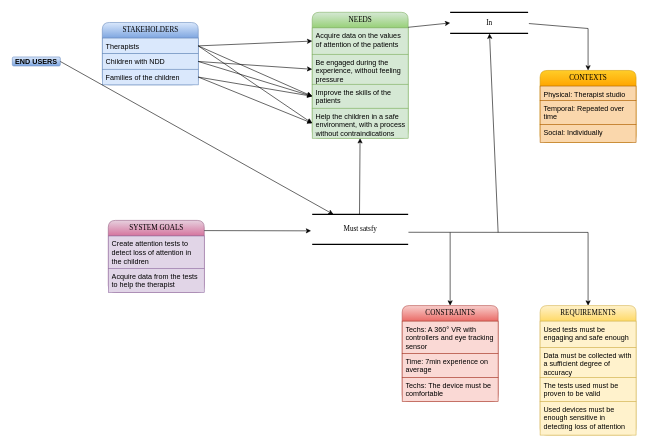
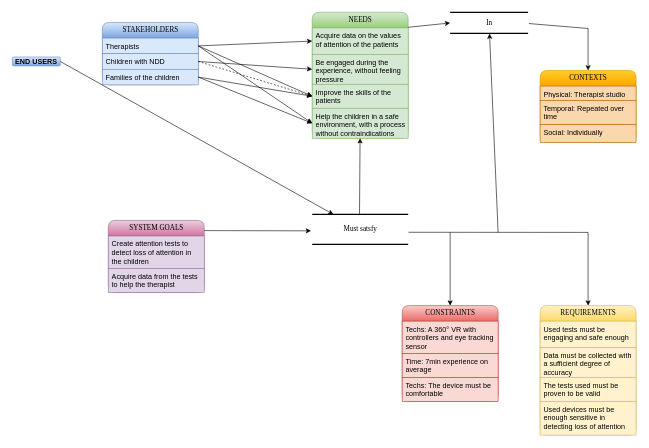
- <mxCell id="33" value="" style="endArrow=classic;html=1;rounded=0;exitX=1;exitY=0.5;exitDx=0;exitDy=0;entryX=0;entryY=0.5;entryDx=0;entryDy=0;" edge="1" parent="1" source="4" target="9"><mxGeometry width="50" height="50" relative="1" as="geometry"><mxPoint x="310" y="86" as="sourcePoint" /><mxPoint x="660" y="197" as="targetPoint" /></mxGeometry></mxCell>
+ <mxCell id="33" value="" style="endArrow=classic;html=1;rounded=0;exitX=1;exitY=0.5;exitDx=0;exitDy=0;entryX=0;entryY=0.5;entryDx=0;entryDy=0;dashed=1;" edge="1" parent="1" source="4" target="9"><mxGeometry width="50" height="50" relative="1" as="geometry"><mxPoint x="310" y="86" as="sourcePoint" /><mxPoint x="660" y="197" as="targetPoint" /></mxGeometry></mxCell>
